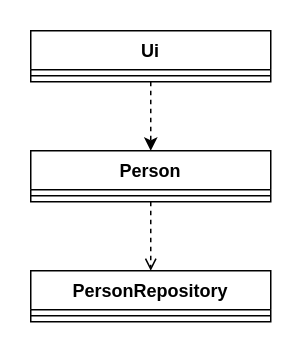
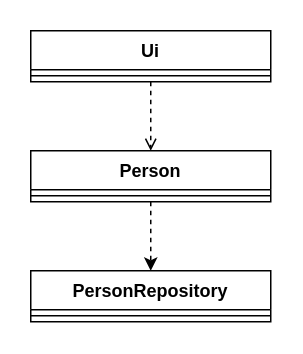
- <mxCell id="5" style="edgeStyle=orthogonalEdgeStyle;rounded=0;orthogonalLoop=1;jettySize=auto;html=1;entryX=0.5;entryY=0;entryDx=0;entryDy=0;dashed=1;" edge="1" parent="1" source="6" target="3"><mxGeometry relative="1" as="geometry" /></mxCell>
+ <mxCell id="5" style="edgeStyle=orthogonalEdgeStyle;rounded=0;orthogonalLoop=1;jettySize=auto;html=1;entryX=0.5;entryY=0;entryDx=0;entryDy=0;dashed=1;endArrow=open;" edge="1" parent="1" source="6" target="3"><mxGeometry relative="1" as="geometry" /></mxCell>
- <mxCell id="2" style="edgeStyle=orthogonalEdgeStyle;rounded=0;orthogonalLoop=1;jettySize=auto;html=1;entryX=0.5;entryY=0;entryDx=0;entryDy=0;dashed=1;endArrow=open;" edge="1" parent="1" source="3" target="8"><mxGeometry relative="1" as="geometry" /></mxCell>
+ <mxCell id="2" style="edgeStyle=orthogonalEdgeStyle;rounded=0;orthogonalLoop=1;jettySize=auto;html=1;entryX=0.5;entryY=0;entryDx=0;entryDy=0;dashed=1;" edge="1" parent="1" source="3" target="8"><mxGeometry relative="1" as="geometry" /></mxCell>
